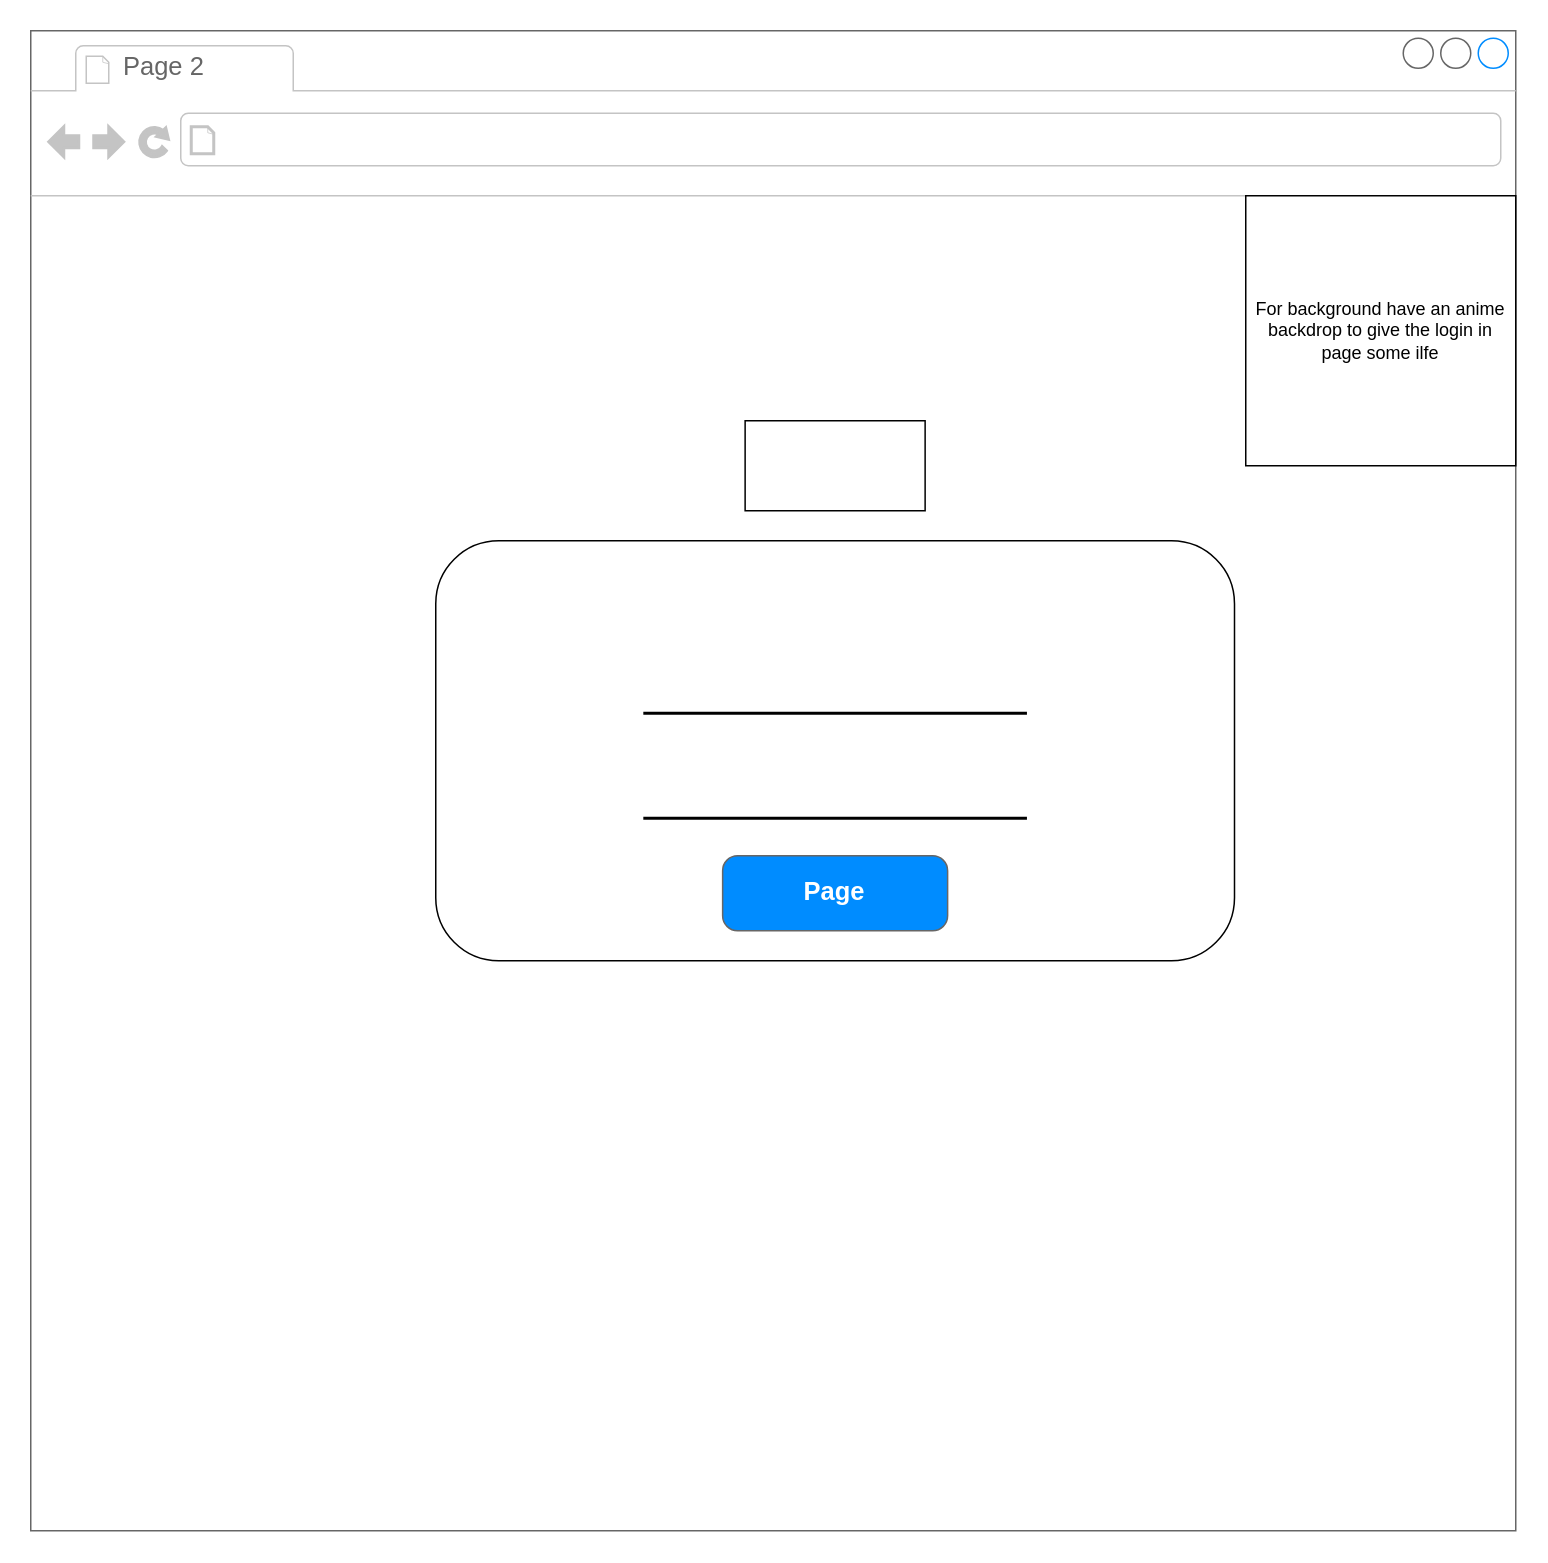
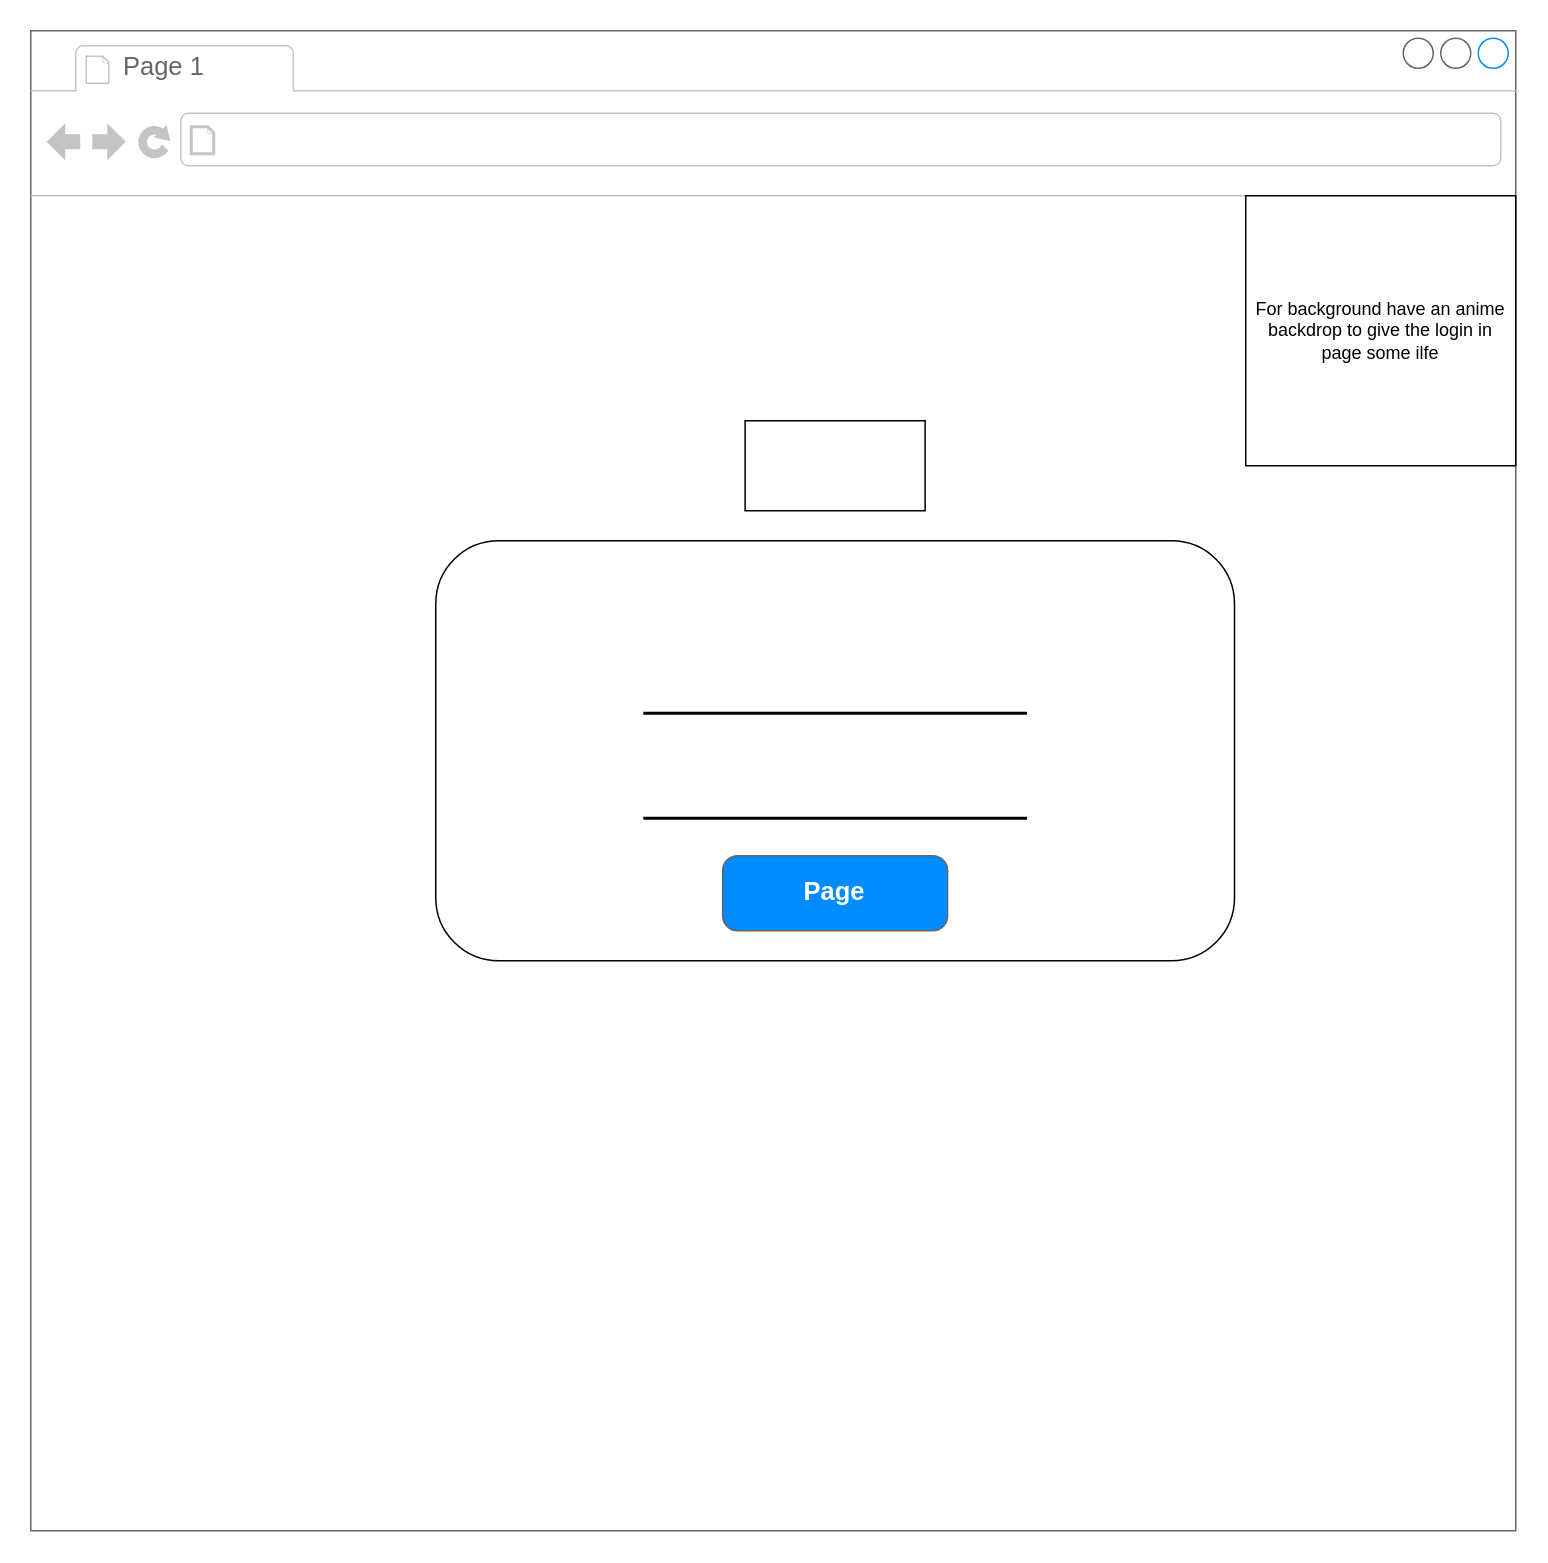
- <mxCell id="3" value="Page 2" style="strokeWidth=1;shadow=0;dashed=0;align=center;html=1;shape=mxgraph.mockup.containers.anchor;fontSize=17;fontColor=#666666;align=left;whiteSpace=wrap;" vertex="1" parent="2"><mxGeometry x="60" y="12" width="110" height="26" as="geometry" /></mxCell>
+ <mxCell id="3" value="Page 1" style="strokeWidth=1;shadow=0;dashed=0;align=center;html=1;shape=mxgraph.mockup.containers.anchor;fontSize=17;fontColor=#666666;align=left;whiteSpace=wrap;" vertex="1" parent="2"><mxGeometry x="60" y="12" width="110" height="26" as="geometry" /></mxCell>
